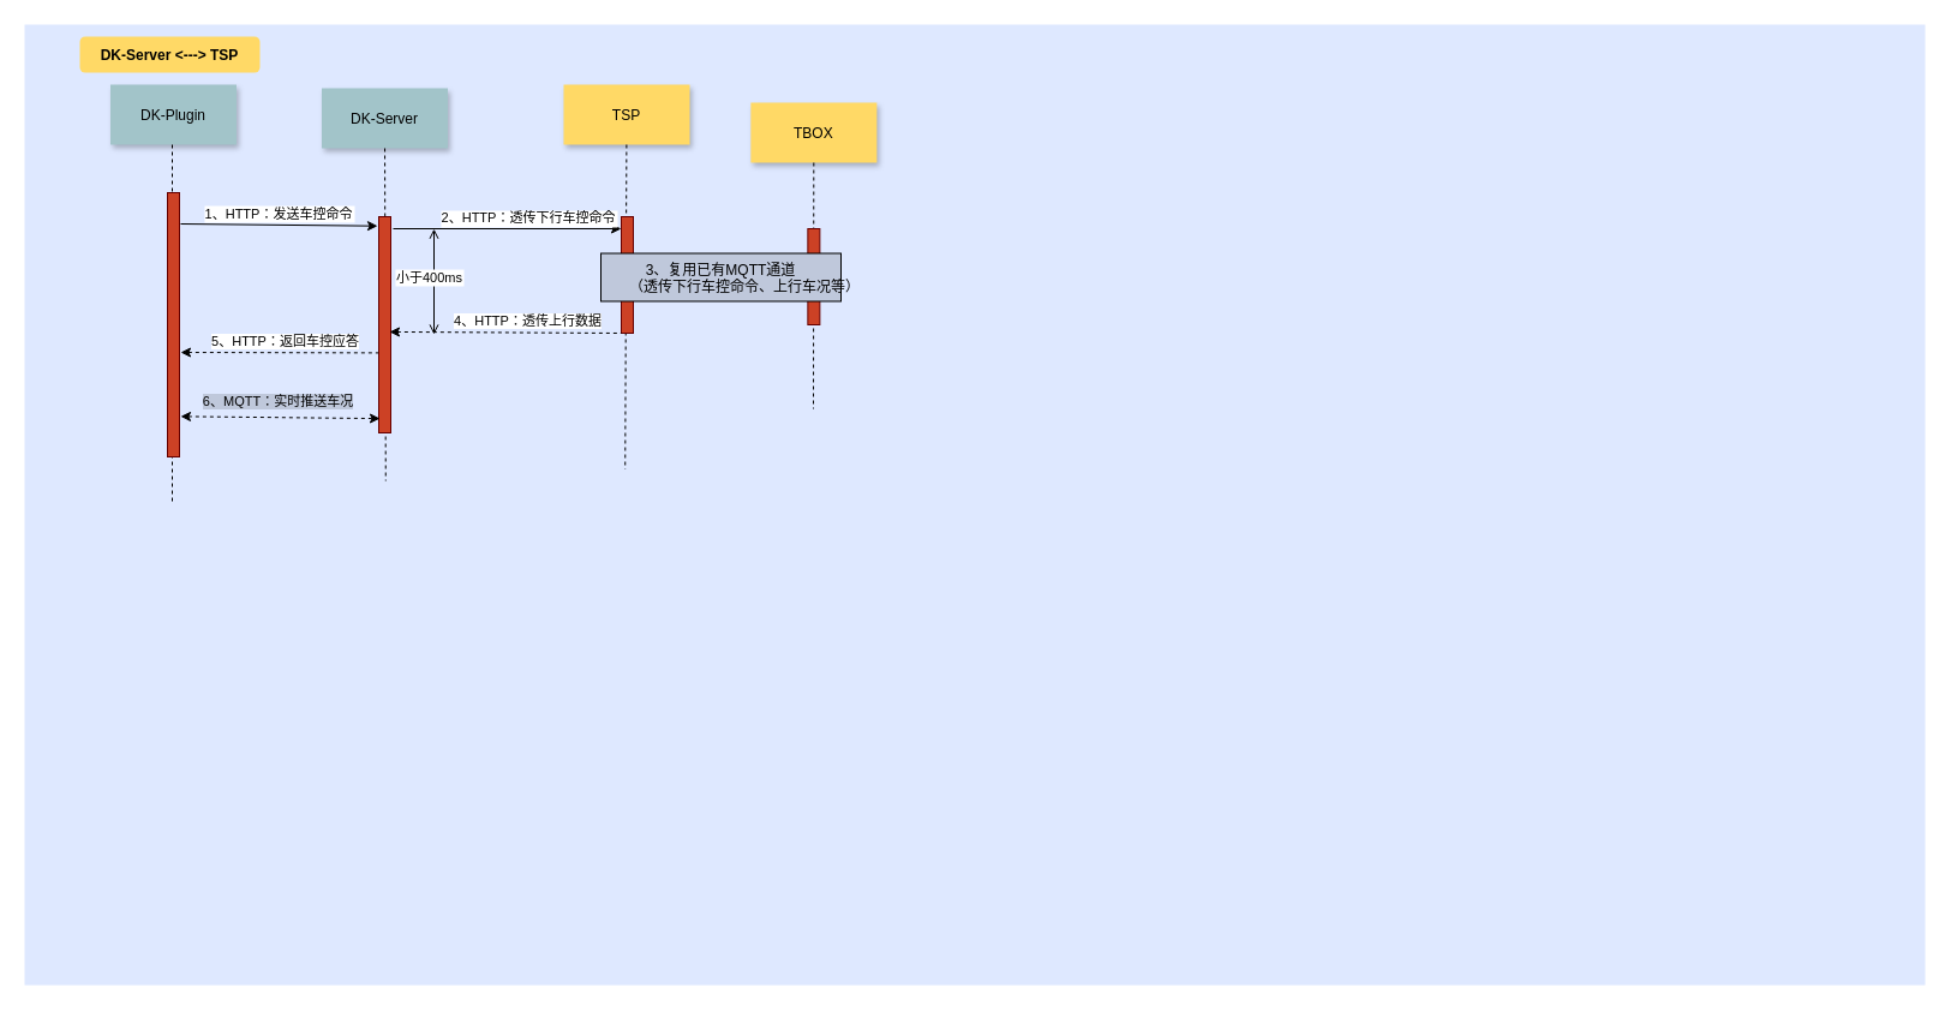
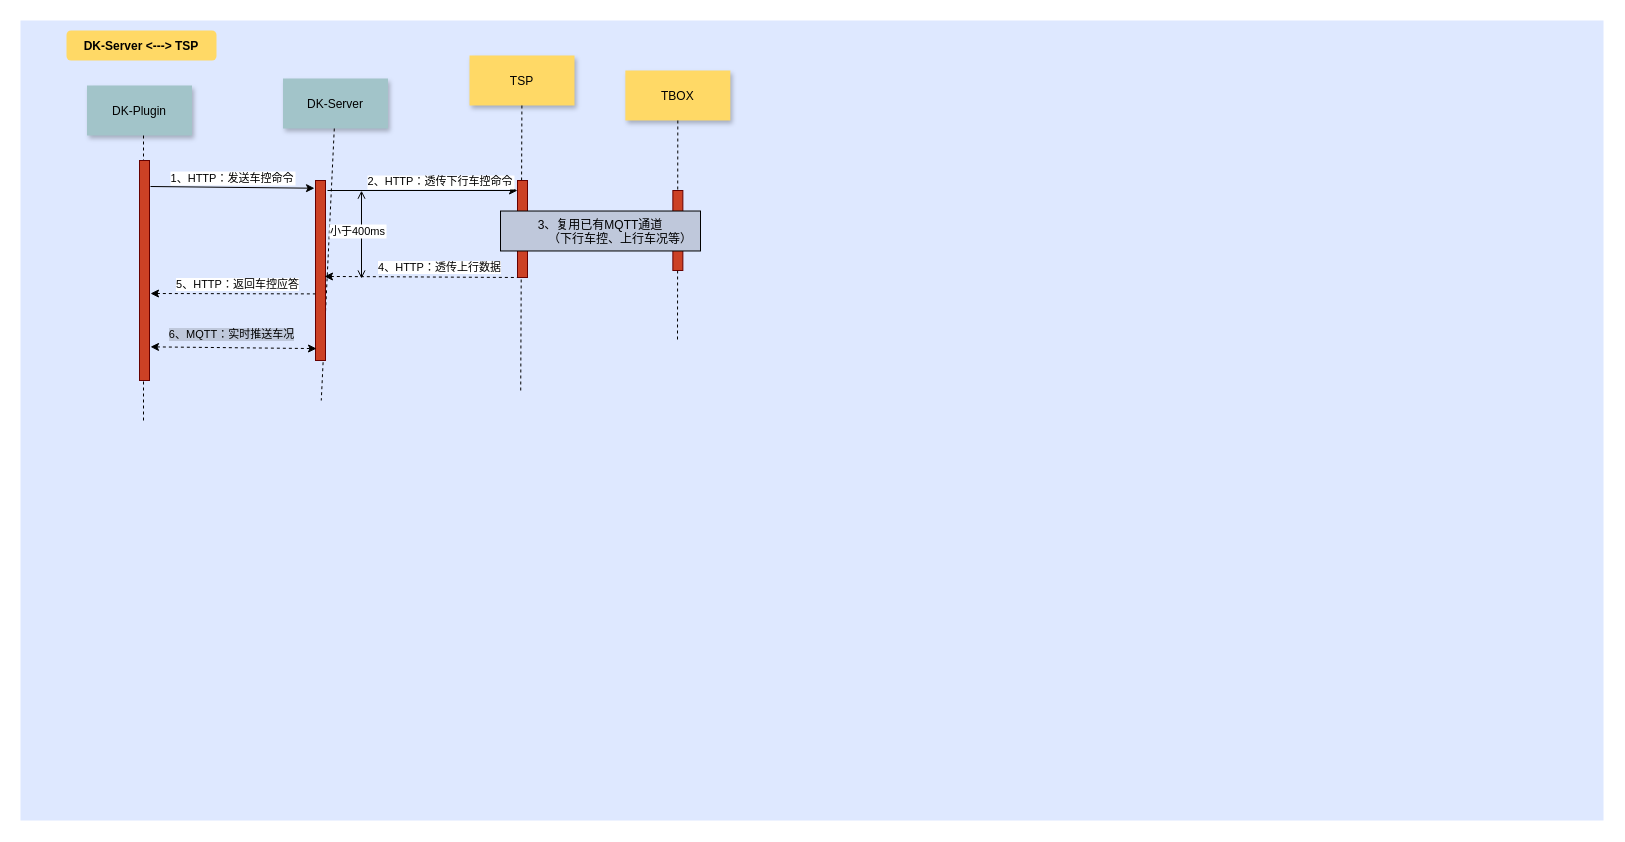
- <mxCell id="3" value="DK-Plugin" style="shadow=1;fillColor=#A2C4C9;strokeColor=none" parent="1" vertex="1"><mxGeometry x="91.5" y="70" width="105" height="50" as="geometry" /></mxCell>
+ <mxCell id="3" value="DK-Plugin" style="shadow=1;fillColor=#A2C4C9;strokeColor=none" parent="1" vertex="1"><mxGeometry x="86.5" y="85" width="105" height="50" as="geometry" /></mxCell>
- <mxCell id="12" value="TSP" style="shadow=1;fillColor=#FFD966;strokeColor=none" parent="1" vertex="1"><mxGeometry x="469" y="70" width="105" height="50" as="geometry" /></mxCell>
+ <mxCell id="12" value="TSP" style="shadow=1;fillColor=#FFD966;strokeColor=none" parent="1" vertex="1"><mxGeometry x="469" y="55" width="105" height="50" as="geometry" /></mxCell>
- <mxCell id="4" value="DK-Server" style="shadow=1;fillColor=#A2C4C9;strokeColor=none" parent="1" vertex="1"><mxGeometry x="267.5" y="73" width="105" height="50" as="geometry" /></mxCell>
+ <mxCell id="4" value="DK-Server" style="shadow=1;fillColor=#A2C4C9;strokeColor=none" parent="1" vertex="1"><mxGeometry x="282.5" y="78" width="105" height="50" as="geometry" /></mxCell>
- <mxCell id="15" value="TBOX" style="shadow=1;fillColor=#FFD966;strokeColor=none" parent="1" vertex="1"><mxGeometry x="624.86" y="85" width="105" height="50" as="geometry" /></mxCell>
+ <mxCell id="15" value="TBOX" style="shadow=1;fillColor=#FFD966;strokeColor=none" parent="1" vertex="1"><mxGeometry x="624.86" y="70" width="105" height="50" as="geometry" /></mxCell>
- <mxCell id="23" value="3、复用已有MQTT通道&#10;            （透传下行车控命令、上行车况等）" style="fillColor=#BFC8DB" parent="1" vertex="1"><mxGeometry x="500" y="210.52" width="200" height="39.95" as="geometry" /></mxCell>
+ <mxCell id="23" value="3、复用已有MQTT通道&#10;            （下行车控、上行车况等）" style="fillColor=#BFC8DB" parent="1" vertex="1"><mxGeometry x="500" y="210.52" width="200" height="39.95" as="geometry" /></mxCell>
